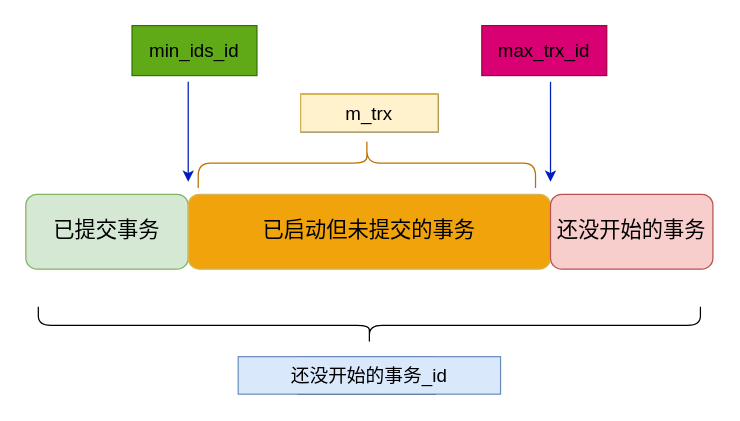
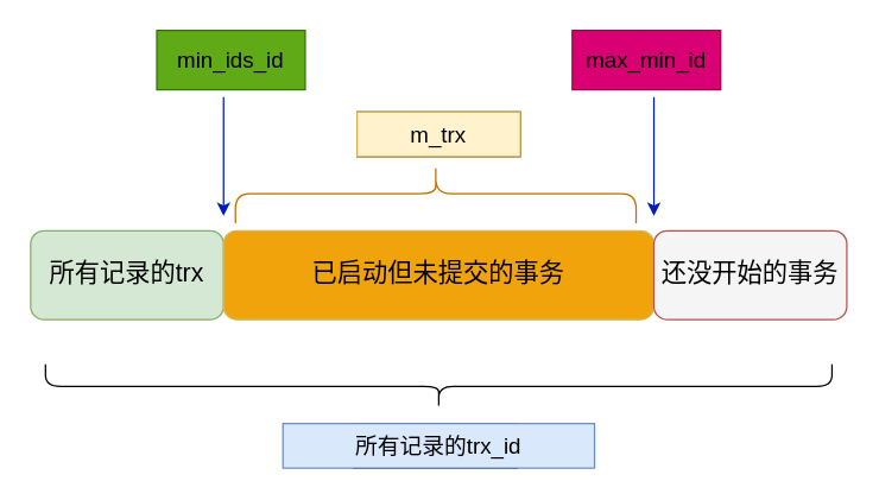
- <mxCell id="11" value="&lt;font style=&quot;font-size: 15px;&quot;&gt;max_trx_id&lt;/font&gt;" style="text;html=1;strokeColor=none;fillColor=none;align=center;verticalAlign=middle;whiteSpace=wrap;rounded=0;" vertex="1" parent="1"><mxGeometry x="380" y="25" width="110" height="30" as="geometry" /></mxCell>
+ <mxCell id="11" value="&lt;font style=&quot;font-size: 15px;&quot;&gt;max_min_id&lt;/font&gt;" style="text;html=1;strokeColor=none;fillColor=none;align=center;verticalAlign=middle;whiteSpace=wrap;rounded=0;" vertex="1" parent="1"><mxGeometry x="380" y="25" width="110" height="30" as="geometry" /></mxCell>
- <mxCell id="2" value="&lt;font style=&quot;font-size: 17px;&quot;&gt;已提交事务&lt;/font&gt;" style="rounded=1;whiteSpace=wrap;html=1;fillColor=#d5e8d4;strokeColor=#82b366;" vertex="1" parent="1"><mxGeometry x="20" y="155" width="130" height="60" as="geometry" /></mxCell>
+ <mxCell id="2" value="&lt;font style=&quot;font-size: 17px;&quot;&gt;所有记录的trx&lt;/font&gt;" style="rounded=1;whiteSpace=wrap;html=1;fillColor=#d5e8d4;strokeColor=#82b366;" vertex="1" parent="1"><mxGeometry x="20" y="155" width="130" height="60" as="geometry" /></mxCell>
- <mxCell id="4" value="&lt;font style=&quot;font-size: 17px;&quot;&gt;还没开始的事务&lt;/font&gt;" style="rounded=1;whiteSpace=wrap;html=1;fillColor=#f8cecc;strokeColor=#b85450;" vertex="1" parent="1"><mxGeometry x="440" y="155" width="130" height="60" as="geometry" /></mxCell>
+ <mxCell id="4" value="&lt;font style=&quot;font-size: 17px;&quot;&gt;还没开始的事务&lt;/font&gt;" style="rounded=1;whiteSpace=wrap;html=1;fillColor=#f5f5f5;strokeColor=#b85450;" vertex="1" parent="1"><mxGeometry x="440" y="155" width="130" height="60" as="geometry" /></mxCell>
- <mxCell id="16" value="&lt;font style=&quot;font-size: 15px;&quot;&gt;还没开始的事务_id&lt;/font&gt;" style="text;html=1;strokeColor=#6c8ebf;fillColor=#dae8fc;align=center;verticalAlign=middle;whiteSpace=wrap;rounded=0;" vertex="1" parent="1"><mxGeometry x="190" y="285" width="210" height="30" as="geometry" /></mxCell>
+ <mxCell id="16" value="&lt;font style=&quot;font-size: 15px;&quot;&gt;所有记录的trx_id&lt;/font&gt;" style="text;html=1;strokeColor=#6c8ebf;fillColor=#dae8fc;align=center;verticalAlign=middle;whiteSpace=wrap;rounded=0;" vertex="1" parent="1"><mxGeometry x="190" y="285" width="210" height="30" as="geometry" /></mxCell>
